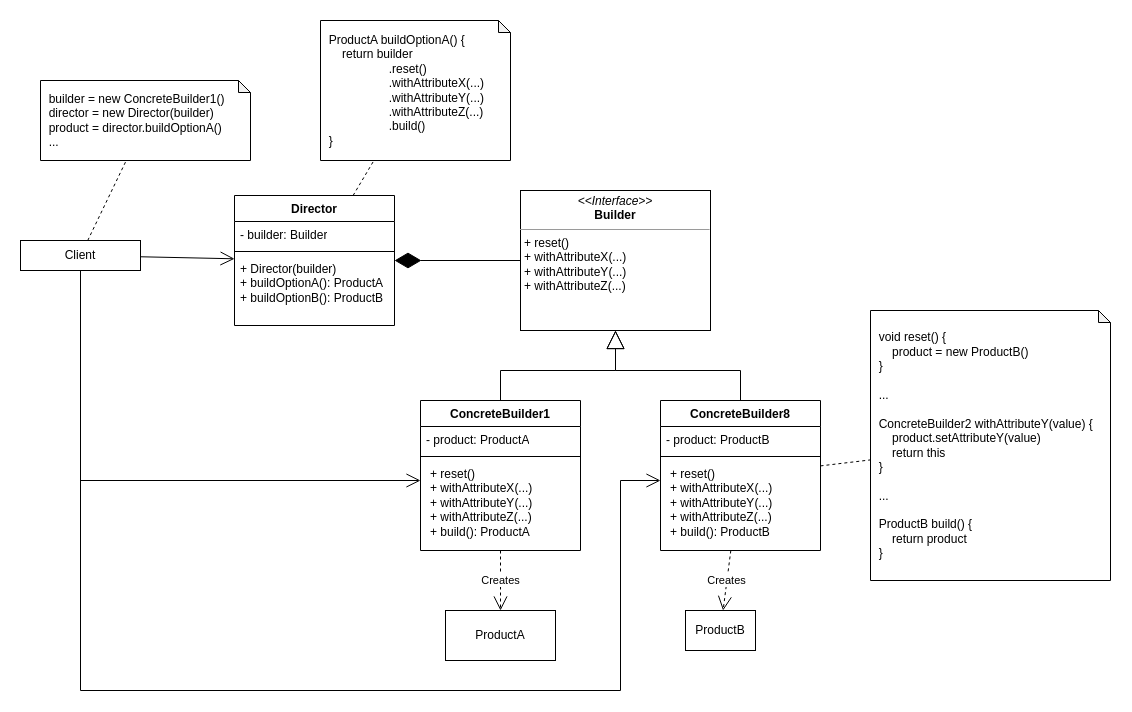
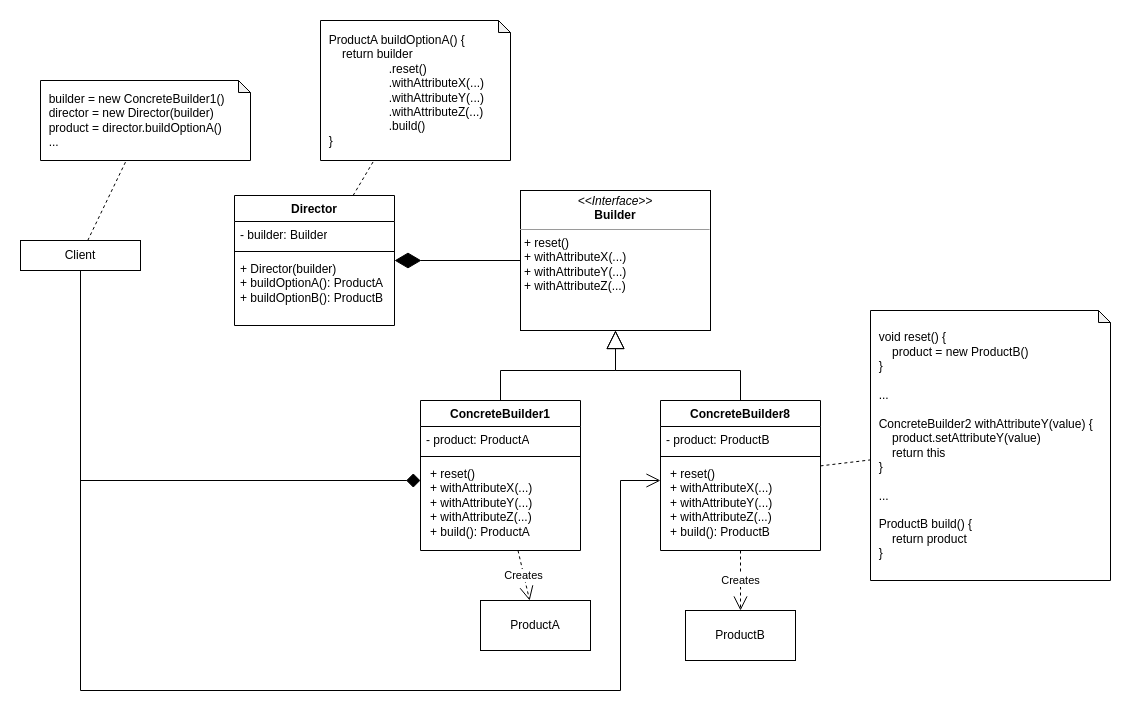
- <mxCell id="8" value="" style="endArrow=open;endFill=1;endSize=12;html=1;rounded=0;" edge="1" parent="1" source="2" target="4"><mxGeometry width="160" relative="1" as="geometry"><mxPoint x="240" y="450" as="sourcePoint" /><mxPoint x="400" y="450" as="targetPoint" /></mxGeometry></mxCell>
- <mxCell id="24" value="" style="endArrow=open;endFill=1;endSize=12;html=1;rounded=0;edgeStyle=orthogonalEdgeStyle;" edge="1" parent="1" source="2" target="10"><mxGeometry width="160" relative="1" as="geometry"><mxPoint x="80" y="570" as="sourcePoint" /><mxPoint x="240" y="570" as="targetPoint" /><Array as="points"><mxPoint x="80" y="480" /></Array></mxGeometry></mxCell>
+ <mxCell id="24" value="" style="endArrow=diamond;endFill=1;endSize=12;html=1;rounded=0;edgeStyle=orthogonalEdgeStyle;" edge="1" parent="1" source="2" target="10"><mxGeometry width="160" relative="1" as="geometry"><mxPoint x="80" y="570" as="sourcePoint" /><mxPoint x="240" y="570" as="targetPoint" /><Array as="points"><mxPoint x="80" y="480" /></Array></mxGeometry></mxCell>
- <mxCell id="20" value="ProductB" style="html=1;whiteSpace=wrap;" vertex="1" parent="1"><mxGeometry x="685" y="610" width="70" height="40" as="geometry" /></mxCell>
+ <mxCell id="20" value="ProductB" style="html=1;whiteSpace=wrap;" vertex="1" parent="1"><mxGeometry x="685" y="610" width="110" height="50" as="geometry" /></mxCell>
- <mxCell id="14" value="ProductA" style="html=1;whiteSpace=wrap;" vertex="1" parent="1"><mxGeometry x="445" y="610" width="110" height="50" as="geometry" /></mxCell>
+ <mxCell id="14" value="ProductA" style="html=1;whiteSpace=wrap;" vertex="1" parent="1"><mxGeometry x="480" y="600" width="110" height="50" as="geometry" /></mxCell>
